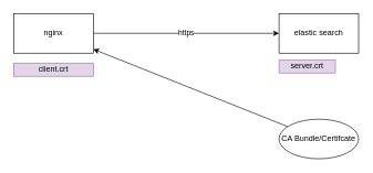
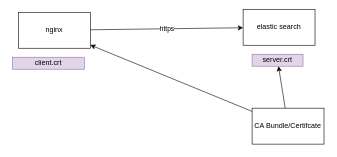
- <mxCell id="3" value="nginx" style="rounded=0;whiteSpace=wrap;html=1;" vertex="1" parent="1"><mxGeometry x="20" y="20" width="120" height="60" as="geometry" /></mxCell>
+ <mxCell id="3" value="nginx" style="rounded=0;whiteSpace=wrap;html=1;" vertex="1" parent="1"><mxGeometry x="30" y="20" width="120" height="60" as="geometry" /></mxCell>
- <mxCell id="4" value="elastic search" style="rounded=0;whiteSpace=wrap;html=1;" vertex="1" parent="1"><mxGeometry x="420" y="20" width="120" height="60" as="geometry" /></mxCell>
+ <mxCell id="4" value="elastic search" style="rounded=0;whiteSpace=wrap;html=1;" vertex="1" parent="1"><mxGeometry x="405" y="15" width="120" height="60" as="geometry" /></mxCell>
+ <mxCell id="6" style="edgeStyle=none;html=1;" edge="1" parent="1" source="7" target="8"><mxGeometry relative="1" as="geometry" /></mxCell>
- <mxCell id="7" value="CA Bundle/Certifcate" style="ellipse;whiteSpace=wrap;html=1;" vertex="1" parent="1"><mxGeometry x="420" y="180" width="120" height="60" as="geometry" /></mxCell>
+ <mxCell id="7" value="CA Bundle/Certifcate" style="rounded=0;whiteSpace=wrap;html=1;" vertex="1" parent="1"><mxGeometry x="420" y="180" width="120" height="60" as="geometry" /></mxCell>
